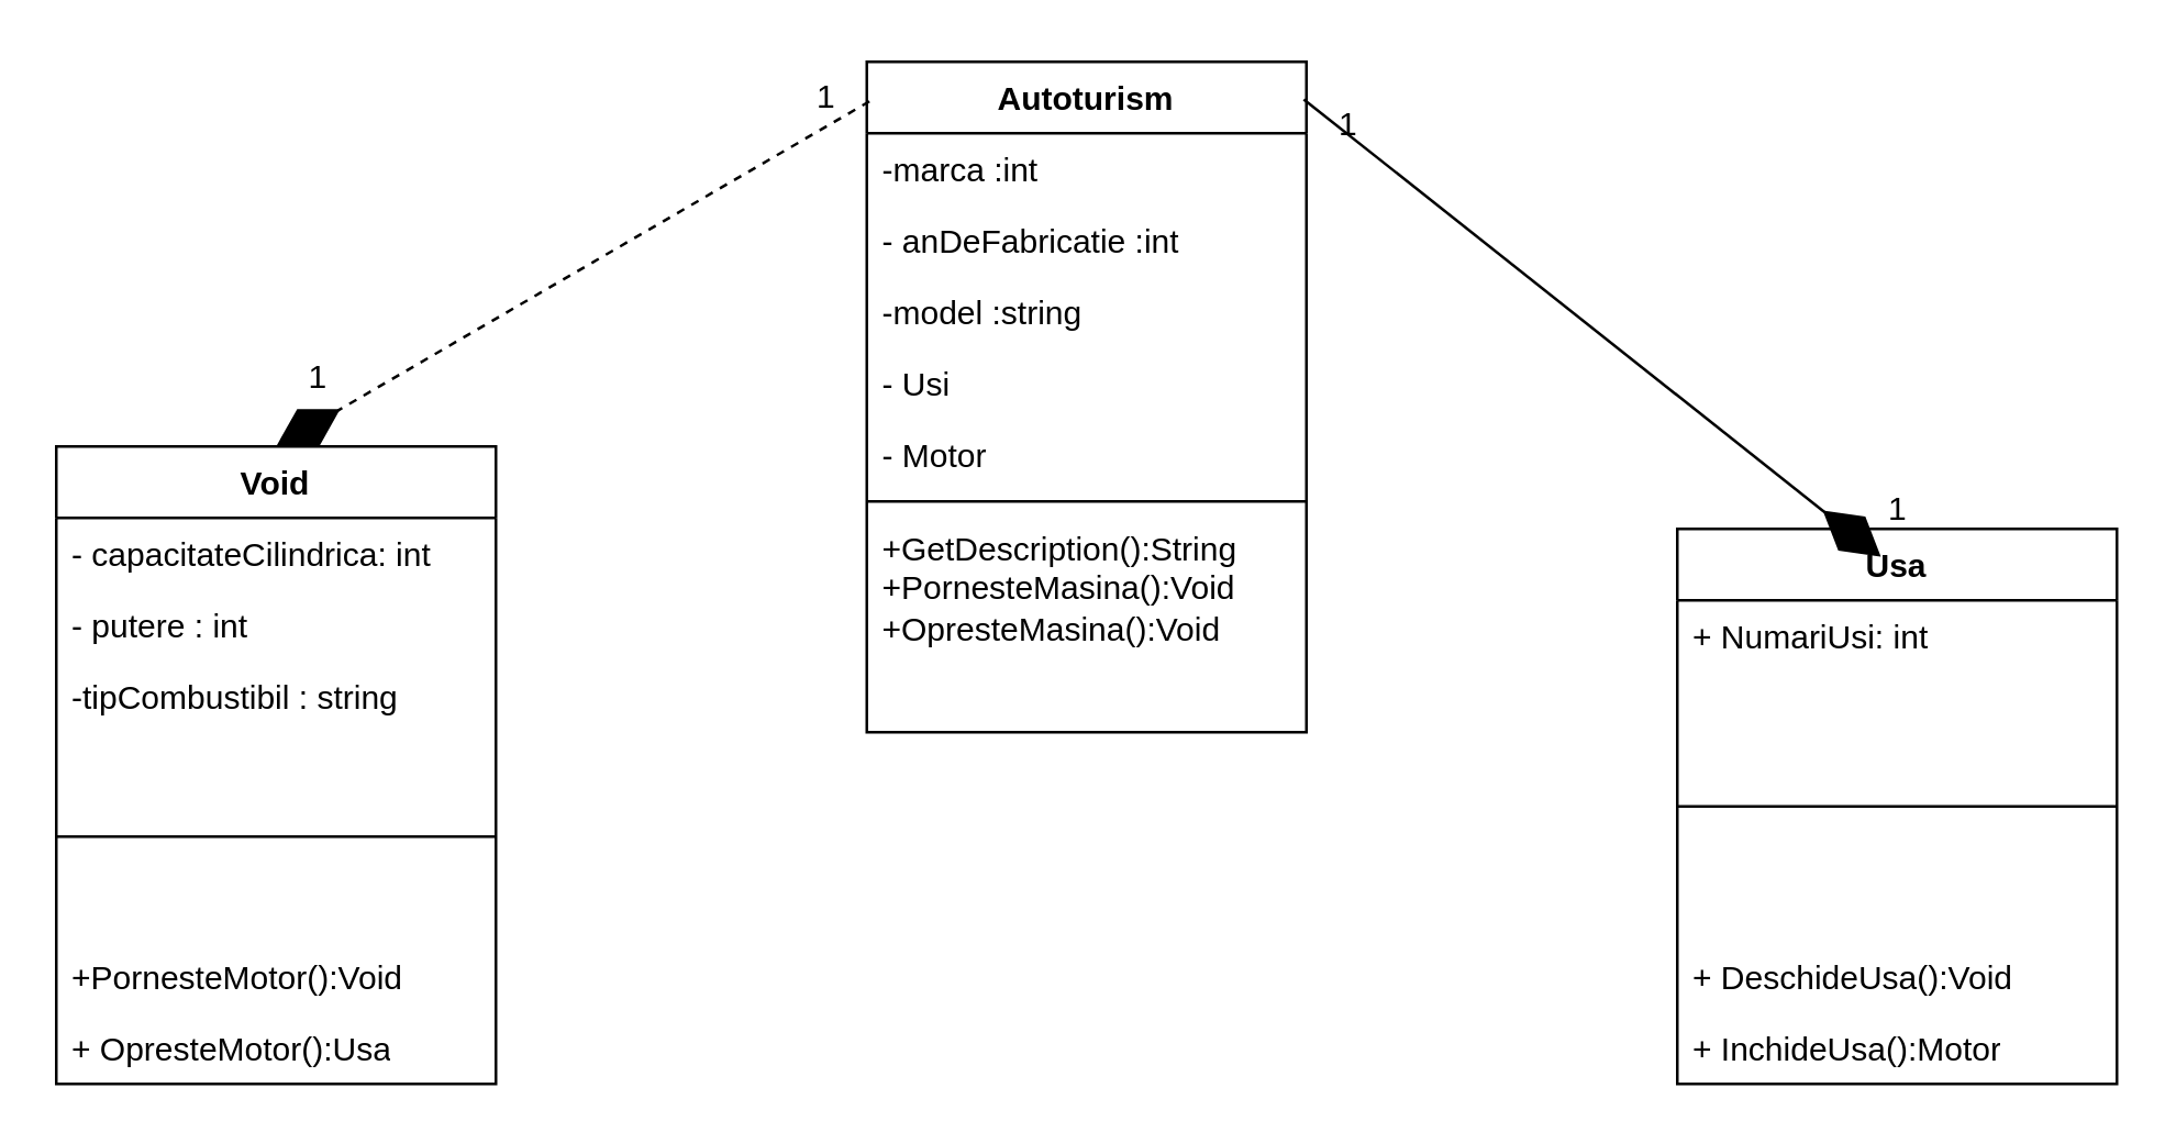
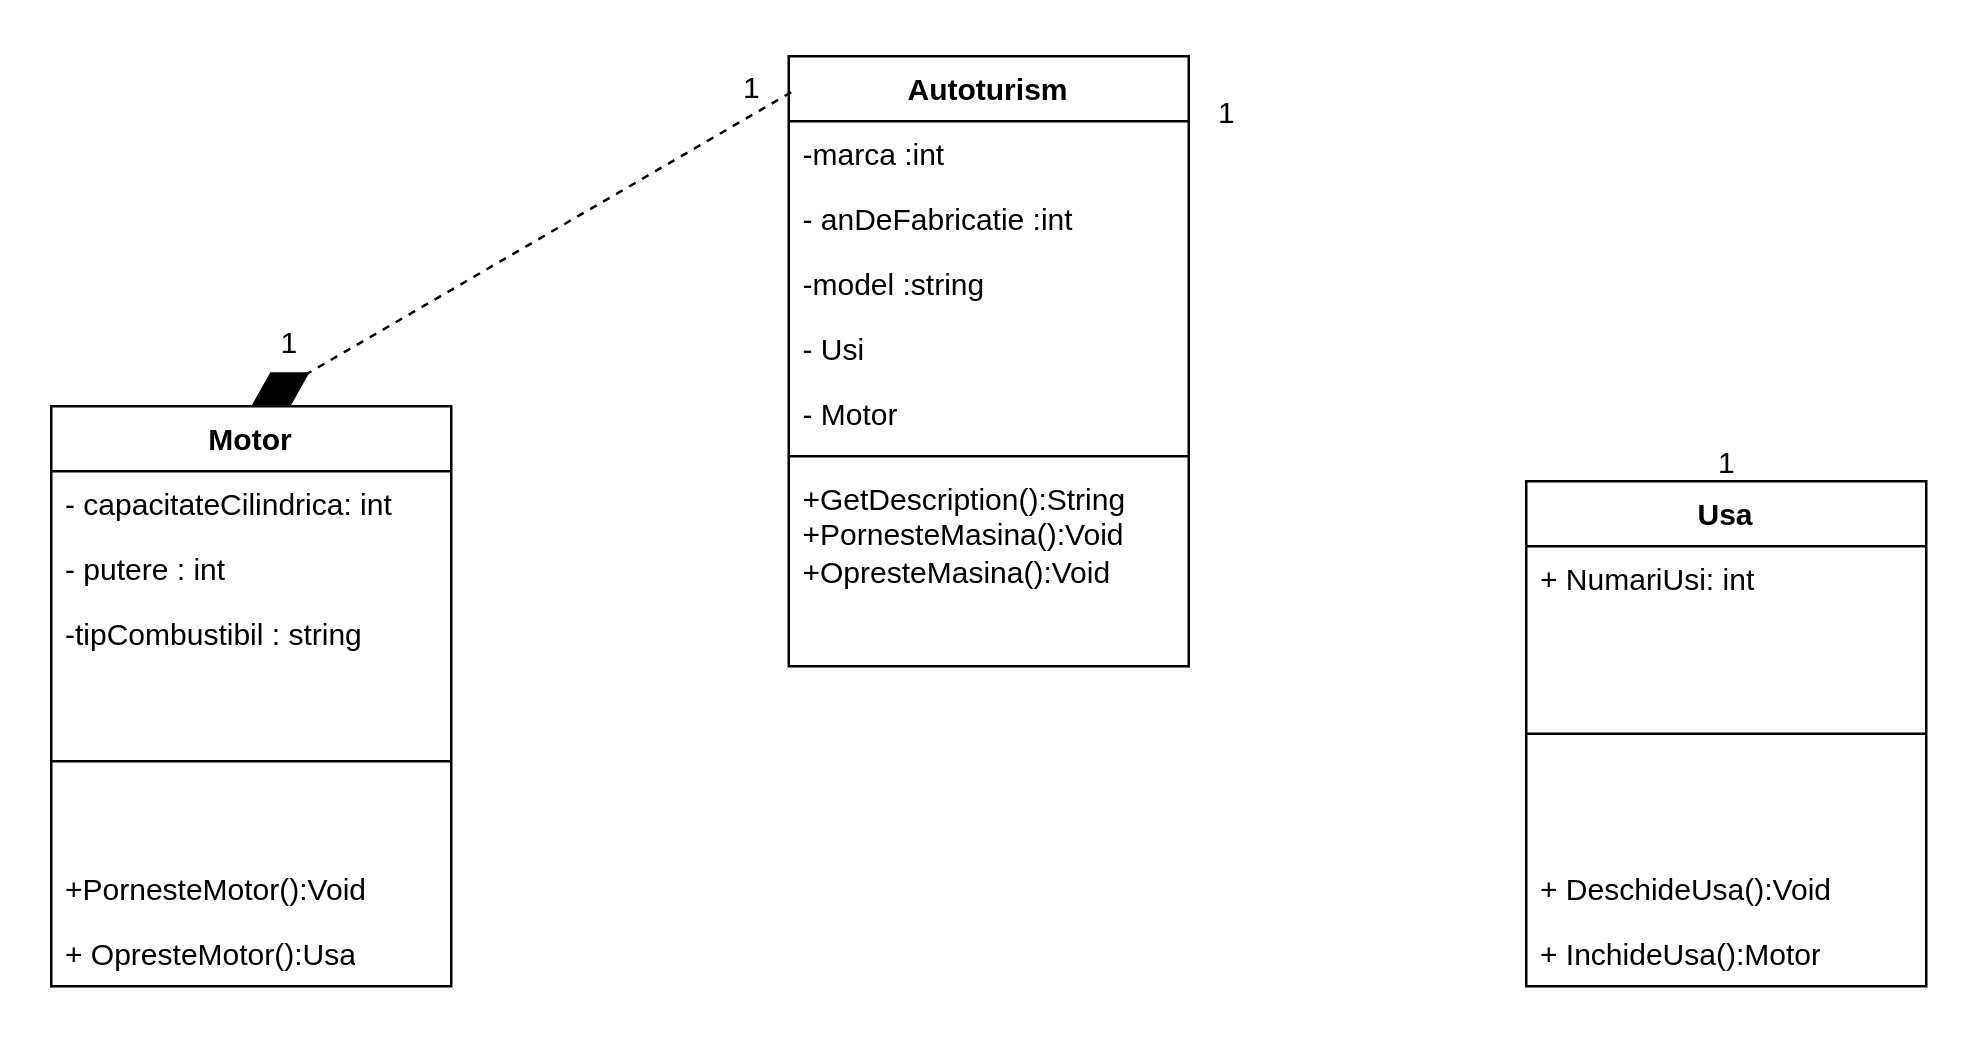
- <mxCell id="23" value="" style="endArrow=diamondThin;endFill=1;endSize=24;html=1;rounded=0;entryX=0.463;entryY=0.05;entryDx=0;entryDy=0;exitX=0.994;exitY=0.056;exitDx=0;exitDy=0;exitPerimeter=0;entryPerimeter=0;" edge="1" parent="1" source="2" target="17"><mxGeometry width="160" relative="1" as="geometry"><mxPoint x="726" y="2" as="sourcePoint" /><mxPoint x="510" y="126" as="targetPoint" /></mxGeometry></mxCell>
- <mxCell id="10" value="Void" style="swimlane;fontStyle=1;align=center;verticalAlign=top;childLayout=stackLayout;horizontal=1;startSize=26;horizontalStack=0;resizeParent=1;resizeParentMax=0;resizeLast=0;collapsible=1;marginBottom=0;whiteSpace=wrap;html=1;" parent="1" vertex="1"><mxGeometry x="20" y="162" width="160" height="232" as="geometry" /></mxCell>
+ <mxCell id="10" value="Motor" style="swimlane;fontStyle=1;align=center;verticalAlign=top;childLayout=stackLayout;horizontal=1;startSize=26;horizontalStack=0;resizeParent=1;resizeParentMax=0;resizeLast=0;collapsible=1;marginBottom=0;whiteSpace=wrap;html=1;" parent="1" vertex="1"><mxGeometry x="20" y="162" width="160" height="232" as="geometry" /></mxCell>
